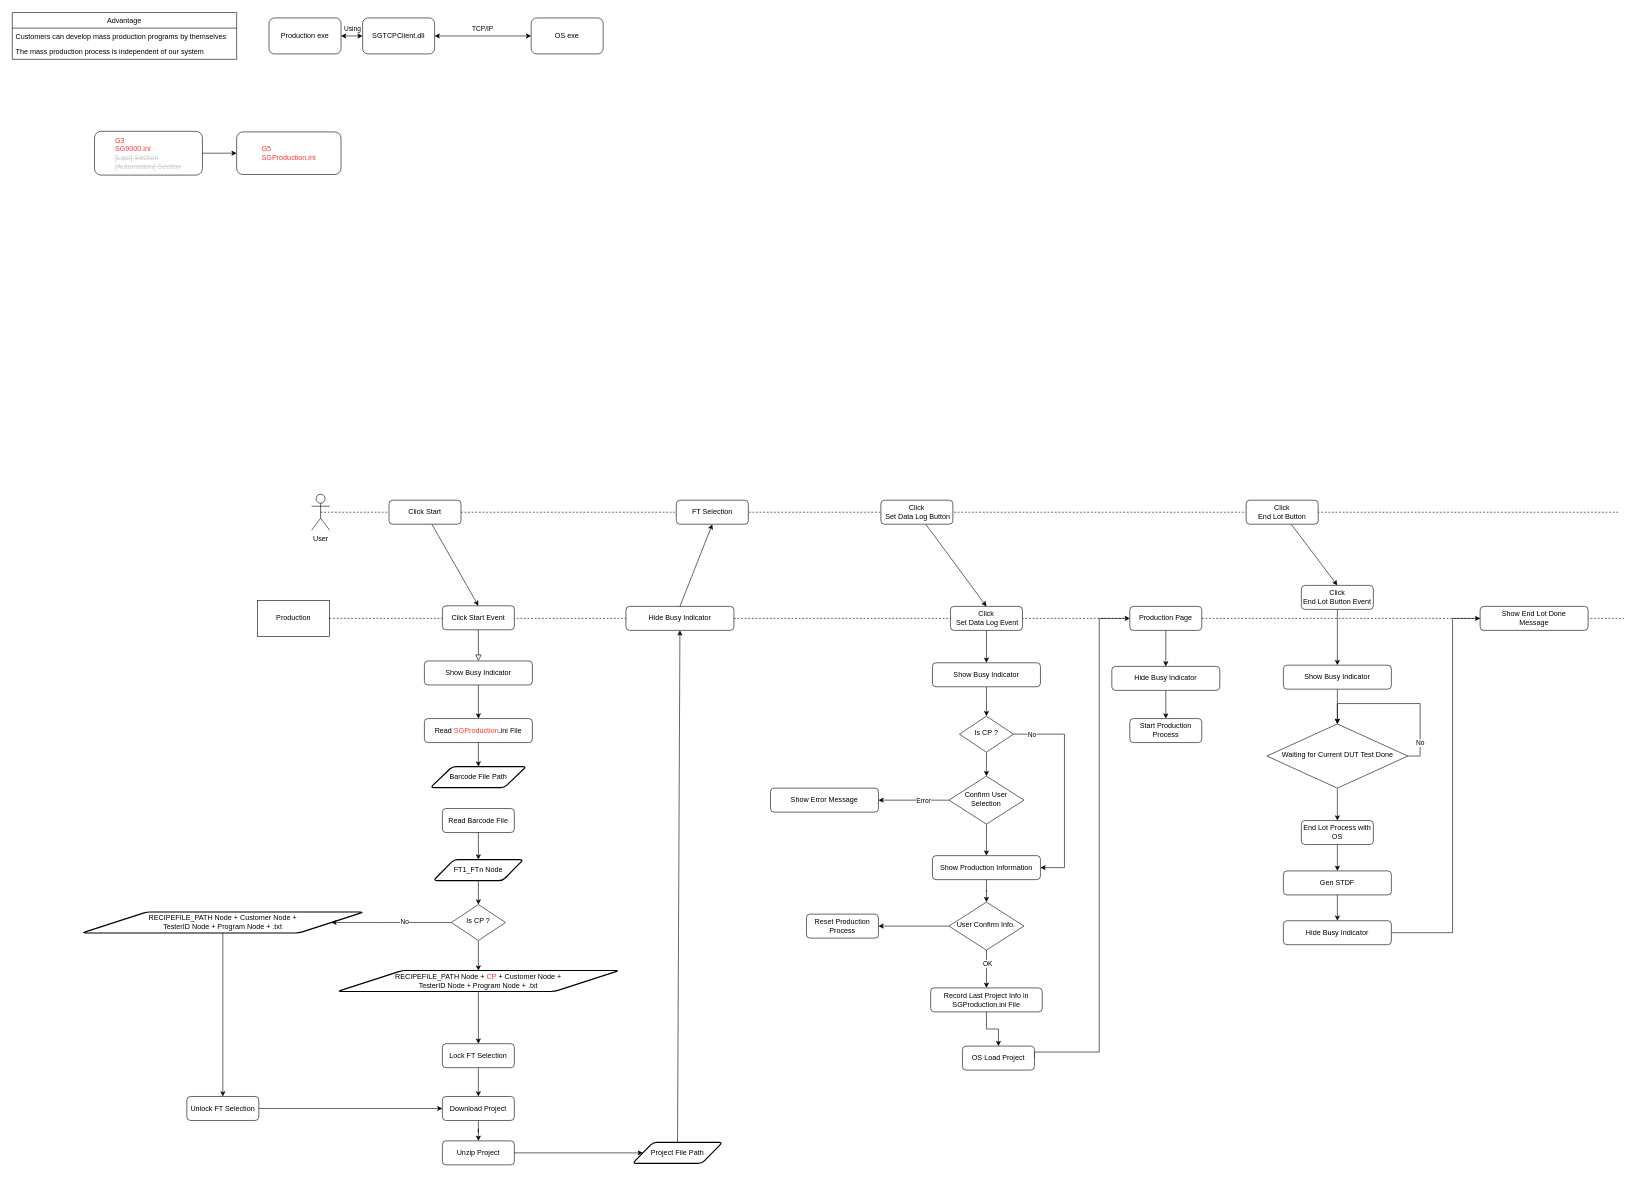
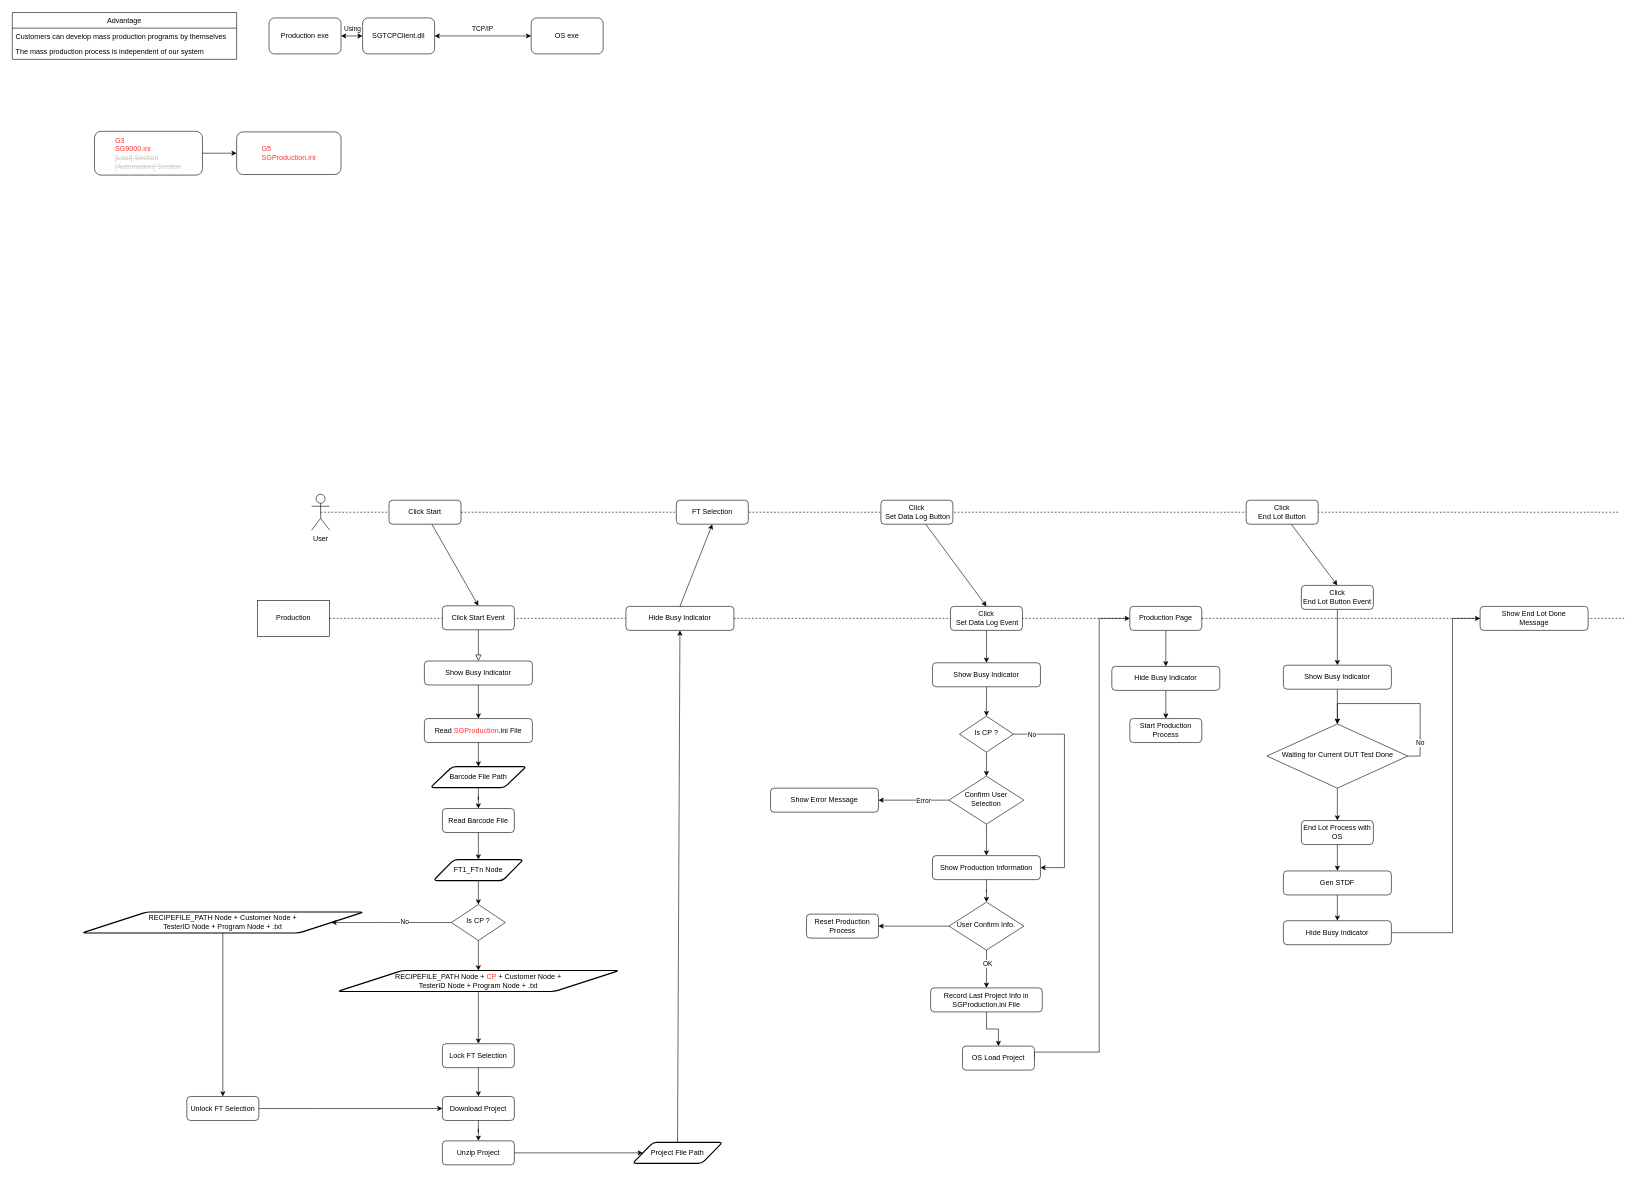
+ <mxCell id="13" style="edgeStyle=orthogonalEdgeStyle;rounded=0;orthogonalLoop=1;jettySize=auto;html=1;entryX=0.5;entryY=0;entryDx=0;entryDy=0;" parent="1" source="10" target="12" edge="1"><mxGeometry x="-784" y="-41" as="geometry" /></mxCell>
